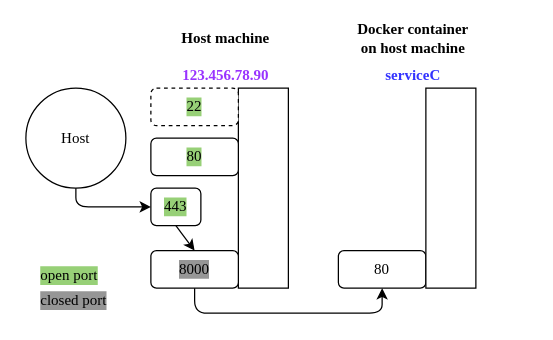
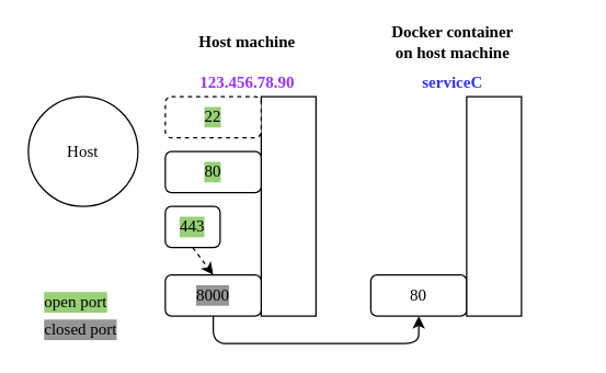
- <mxCell id="9" value="" style="endArrow=classic;html=1;fontFamily=Fira Mono;fontSource=https%3A%2F%2Ffonts.googleapis.com%2Fcss%3Ffamily%3DFira%2BMono;exitX=0.5;exitY=1;exitDx=0;exitDy=0;entryX=0;entryY=0.5;entryDx=0;entryDy=0;" edge="1" parent="1" source="4" target="6"><mxGeometry width="50" height="50" relative="1" as="geometry"><mxPoint x="300" y="210" as="sourcePoint" /><mxPoint x="140" y="210" as="targetPoint" /><Array as="points"><mxPoint x="60" y="165" /></Array></mxGeometry></mxCell>
- <mxCell id="12" value="" style="endArrow=classic;html=1;fontFamily=Fira Mono;fontSource=https%3A%2F%2Ffonts.googleapis.com%2Fcss%3Ffamily%3DFira%2BMono;exitX=0.5;exitY=1;exitDx=0;exitDy=0;entryX=0.5;entryY=0;entryDx=0;entryDy=0;" edge="1" parent="1" source="6" target="11"><mxGeometry width="50" height="50" relative="1" as="geometry"><mxPoint x="300" y="210" as="sourcePoint" /><mxPoint x="350" y="160" as="targetPoint" /></mxGeometry></mxCell>
+ <mxCell id="12" value="" style="endArrow=classic;html=1;fontFamily=Fira Mono;fontSource=https%3A%2F%2Ffonts.googleapis.com%2Fcss%3Ffamily%3DFira%2BMono;exitX=0.5;exitY=1;exitDx=0;exitDy=0;entryX=0.5;entryY=0;entryDx=0;entryDy=0;dashed=1;" edge="1" parent="1" source="6" target="11"><mxGeometry width="50" height="50" relative="1" as="geometry"><mxPoint x="300" y="210" as="sourcePoint" /><mxPoint x="350" y="160" as="targetPoint" /></mxGeometry></mxCell>
